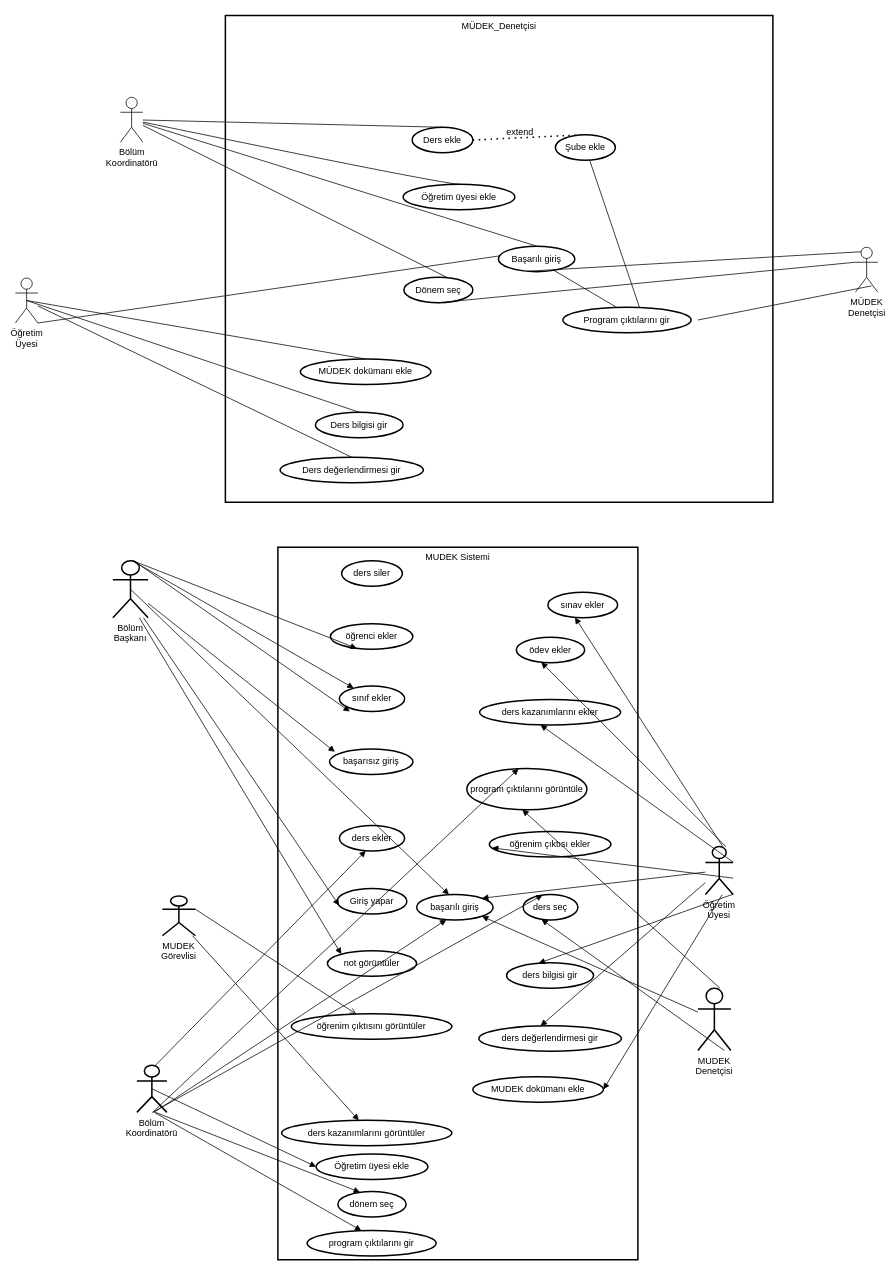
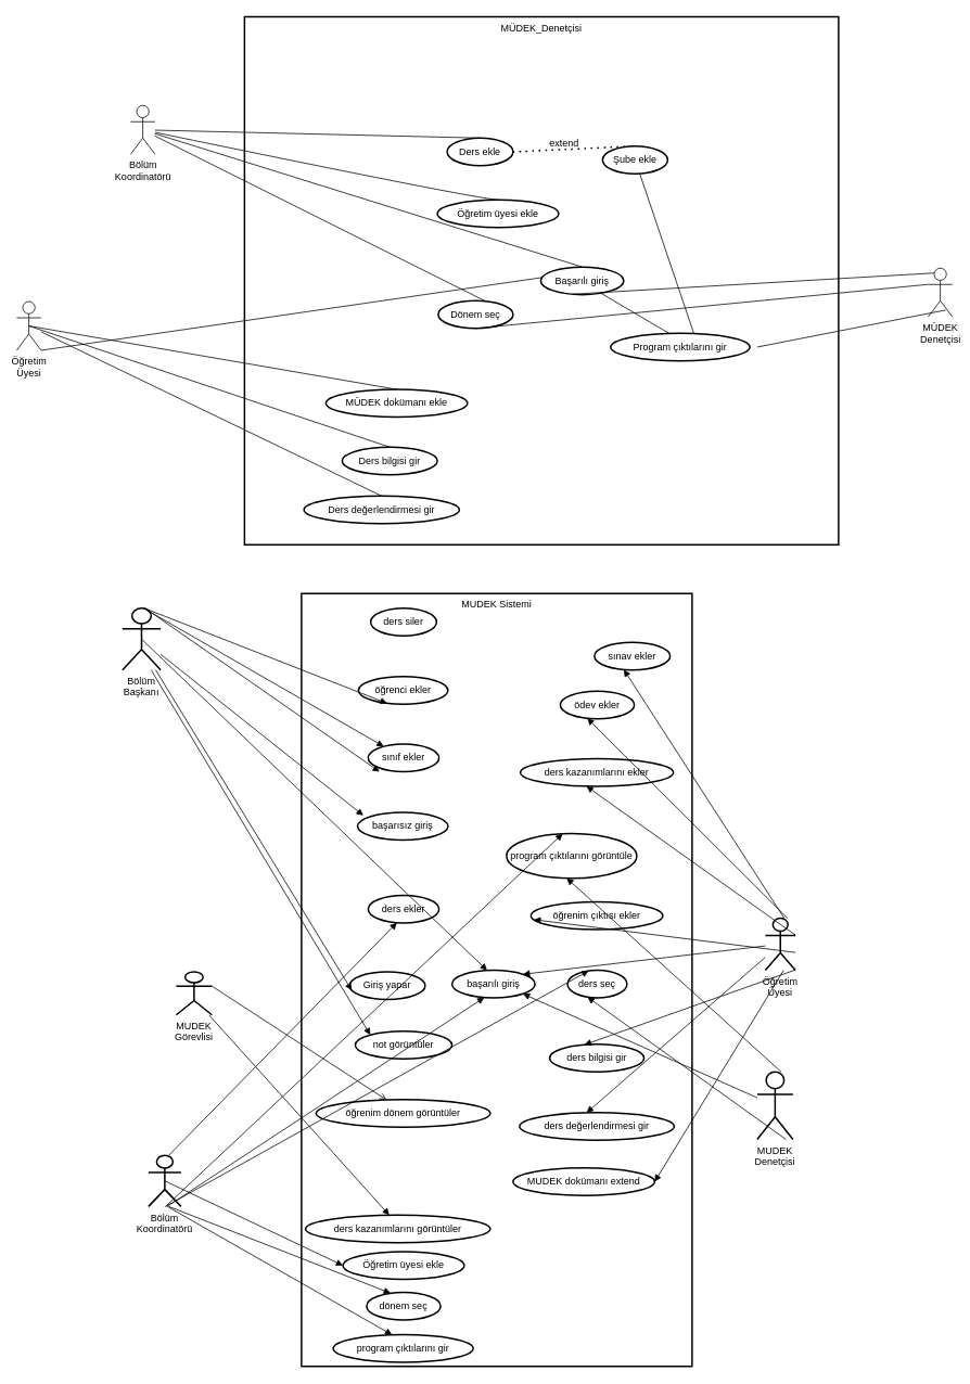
- <mxCell id="9" value="Giriş yapar" style="rounded=1;absoluteArcSize=1;arcSize=14;whiteSpace=wrap;strokeWidth=2;shape=ellipse;perimeter=ellipsePerimeter;html=1;" parent="1" vertex="1"><mxGeometry x="449" y="1184" width="93" height="34" as="geometry" /></mxCell>
+ <mxCell id="9" value="Giriş yapar" style="rounded=1;absoluteArcSize=1;arcSize=14;whiteSpace=wrap;strokeWidth=2;shape=ellipse;perimeter=ellipsePerimeter;html=1;" parent="1" vertex="1"><mxGeometry x="429" y="1194" width="93" height="34" as="geometry" /></mxCell>
- <mxCell id="15" value="öğrenim çıktısını görüntüler" style="rounded=1;absoluteArcSize=1;arcSize=14;whiteSpace=wrap;strokeWidth=2;shape=ellipse;perimeter=ellipsePerimeter;html=1;" parent="1" vertex="1"><mxGeometry x="388" y="1351" width="214" height="34" as="geometry" /></mxCell>
+ <mxCell id="15" value="öğrenim dönem görüntüler" style="rounded=1;absoluteArcSize=1;arcSize=14;whiteSpace=wrap;strokeWidth=2;shape=ellipse;perimeter=ellipsePerimeter;html=1;" parent="1" vertex="1"><mxGeometry x="388" y="1351" width="214" height="34" as="geometry" /></mxCell>
- <mxCell id="24" value="MUDEK dokümanı ekle" style="rounded=1;absoluteArcSize=1;arcSize=14;whiteSpace=wrap;strokeWidth=2;shape=ellipse;perimeter=ellipsePerimeter;html=1;" parent="1" vertex="1"><mxGeometry x="630" y="1435" width="174" height="34" as="geometry" /></mxCell>
+ <mxCell id="24" value="MUDEK dokümanı extend" style="rounded=1;absoluteArcSize=1;arcSize=14;whiteSpace=wrap;strokeWidth=2;shape=ellipse;perimeter=ellipsePerimeter;html=1;" parent="1" vertex="1"><mxGeometry x="630" y="1435" width="174" height="34" as="geometry" /></mxCell>
